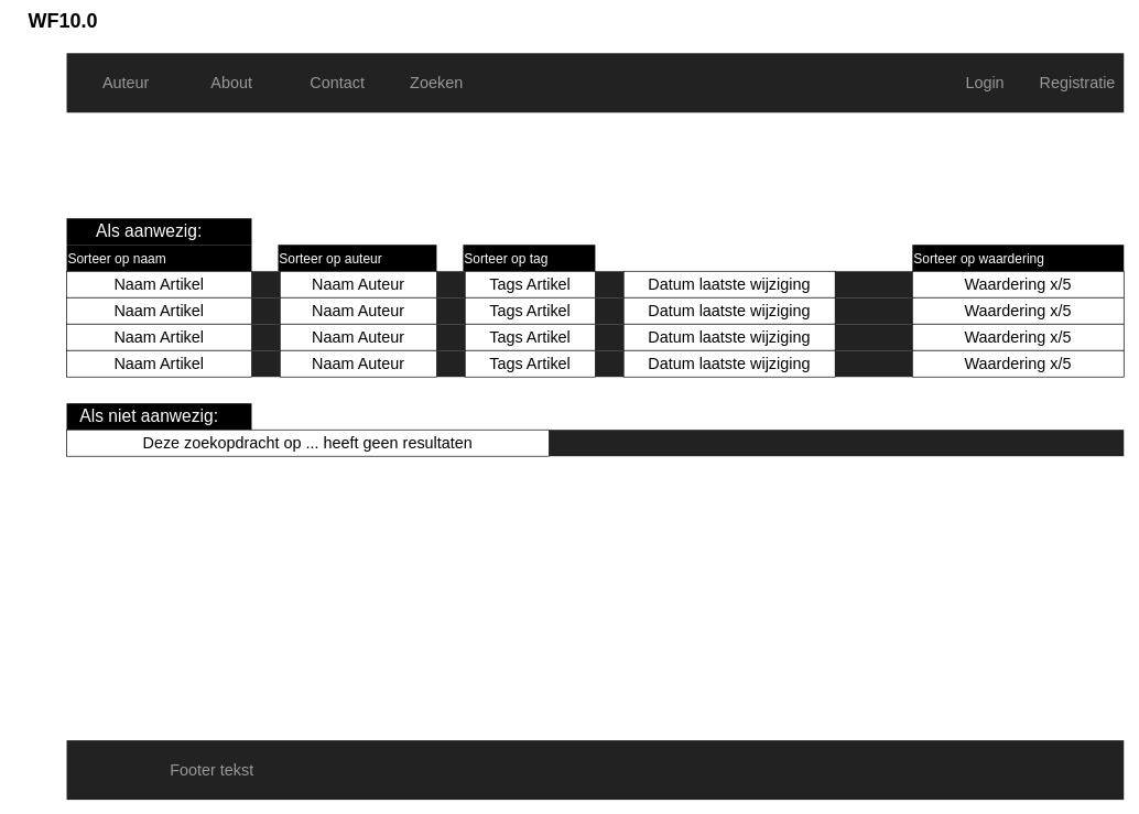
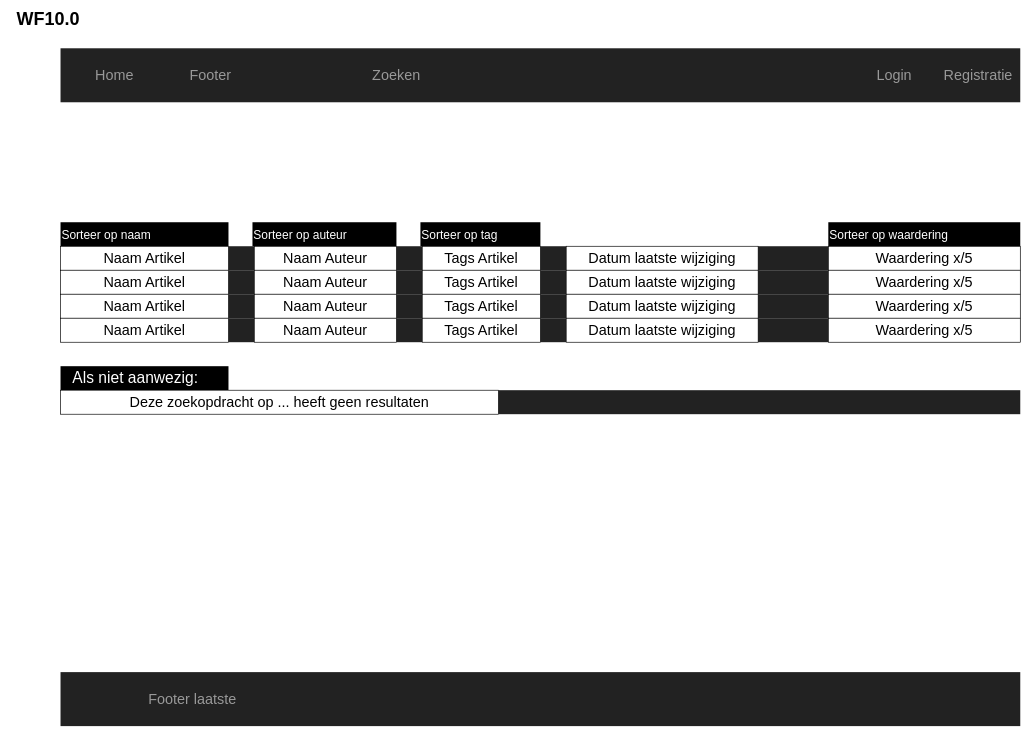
- <mxCell id="9" value="WF10.0" style="html=1;shadow=0;dashed=0;shape=mxgraph.bootstrap.rect;strokeColor=none;fillColor=none;fontColor=#000000;align=left;spacingLeft=5;whiteSpace=wrap;rounded=0;fontStyle=1;fontSize=30;" vertex="1" parent="1"><mxGeometry x="35" y="20" width="200" height="20" as="geometry" /></mxCell>
+ <mxCell id="9" value="WF10.0" style="html=1;shadow=0;dashed=0;shape=mxgraph.bootstrap.rect;strokeColor=none;fillColor=none;fontColor=#000000;align=left;spacingLeft=5;whiteSpace=wrap;rounded=0;fontStyle=1;fontSize=30;" vertex="1" parent="1"><mxGeometry y="20" width="200" height="20" as="geometry" x="20" /></mxCell>
- <mxCell id="8" value="Auteur" style="html=1;shadow=0;dashed=0;fillColor=none;strokeColor=none;shape=mxgraph.bootstrap.rect;fontColor=#999999;whiteSpace=wrap;fontSize=24;" vertex="1" parent="2"><mxGeometry x="20.003" width="140" height="90" as="geometry" /></mxCell>
+ <mxCell id="8" value="Home" style="html=1;shadow=0;dashed=0;fillColor=none;strokeColor=none;shape=mxgraph.bootstrap.rect;fontColor=#999999;whiteSpace=wrap;fontSize=24;" vertex="1" parent="2"><mxGeometry x="20.003" width="140" height="90" as="geometry" /></mxCell>
- <mxCell id="7" value="About" style="html=1;shadow=0;dashed=0;fillColor=none;strokeColor=none;shape=mxgraph.bootstrap.rect;fontColor=#999999;whiteSpace=wrap;fontSize=24;" vertex="1" parent="2"><mxGeometry x="179.993" width="140" height="90" as="geometry" /></mxCell>
+ <mxCell id="7" value="Footer" style="html=1;shadow=0;dashed=0;fillColor=none;strokeColor=none;shape=mxgraph.bootstrap.rect;fontColor=#999999;whiteSpace=wrap;fontSize=24;" vertex="1" parent="2"><mxGeometry x="179.993" width="140" height="90" as="geometry" /></mxCell>
- <mxCell id="5" value="Contact" style="html=1;shadow=0;dashed=0;fillColor=none;strokeColor=none;shape=mxgraph.bootstrap.rect;fontColor=#999999;whiteSpace=wrap;fontSize=24;" vertex="1" parent="2"><mxGeometry x="340.007" width="140" height="90" as="geometry" /></mxCell>
- <mxCell id="18" value="Als aanwezig:" style="html=1;shadow=0;dashed=0;shape=mxgraph.bootstrap.rect;fillColor=#000000;strokeColor=none;fontColor=#ffffff;spacingRight=30;whiteSpace=wrap;fontSize=26;" vertex="1" parent="1"><mxGeometry x="100" y="330" width="280" height="40" as="geometry" /></mxCell>
- <mxCell id="11" value="Footer tekst" style="html=1;shadow=0;dashed=0;fillColor=none;strokeColor=none;shape=mxgraph.bootstrap.rect;fontColor=#999999;whiteSpace=wrap;fontSize=24;" vertex="1" parent="10"><mxGeometry x="50" width="340" height="90" as="geometry" /></mxCell>
+ <mxCell id="11" value="Footer laatste" style="html=1;shadow=0;dashed=0;fillColor=none;strokeColor=none;shape=mxgraph.bootstrap.rect;fontColor=#999999;whiteSpace=wrap;fontSize=24;" vertex="1" parent="10"><mxGeometry x="50" width="340" height="90" as="geometry" /></mxCell>
